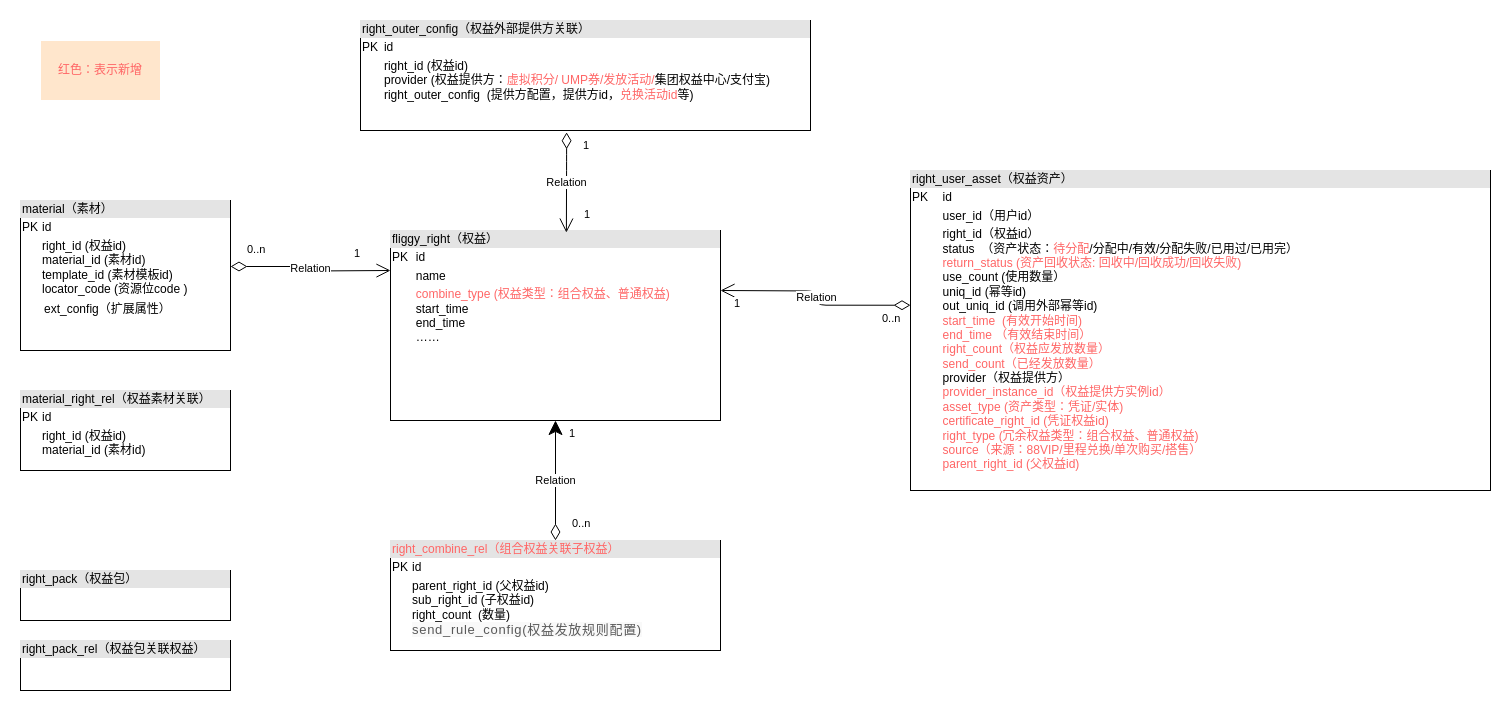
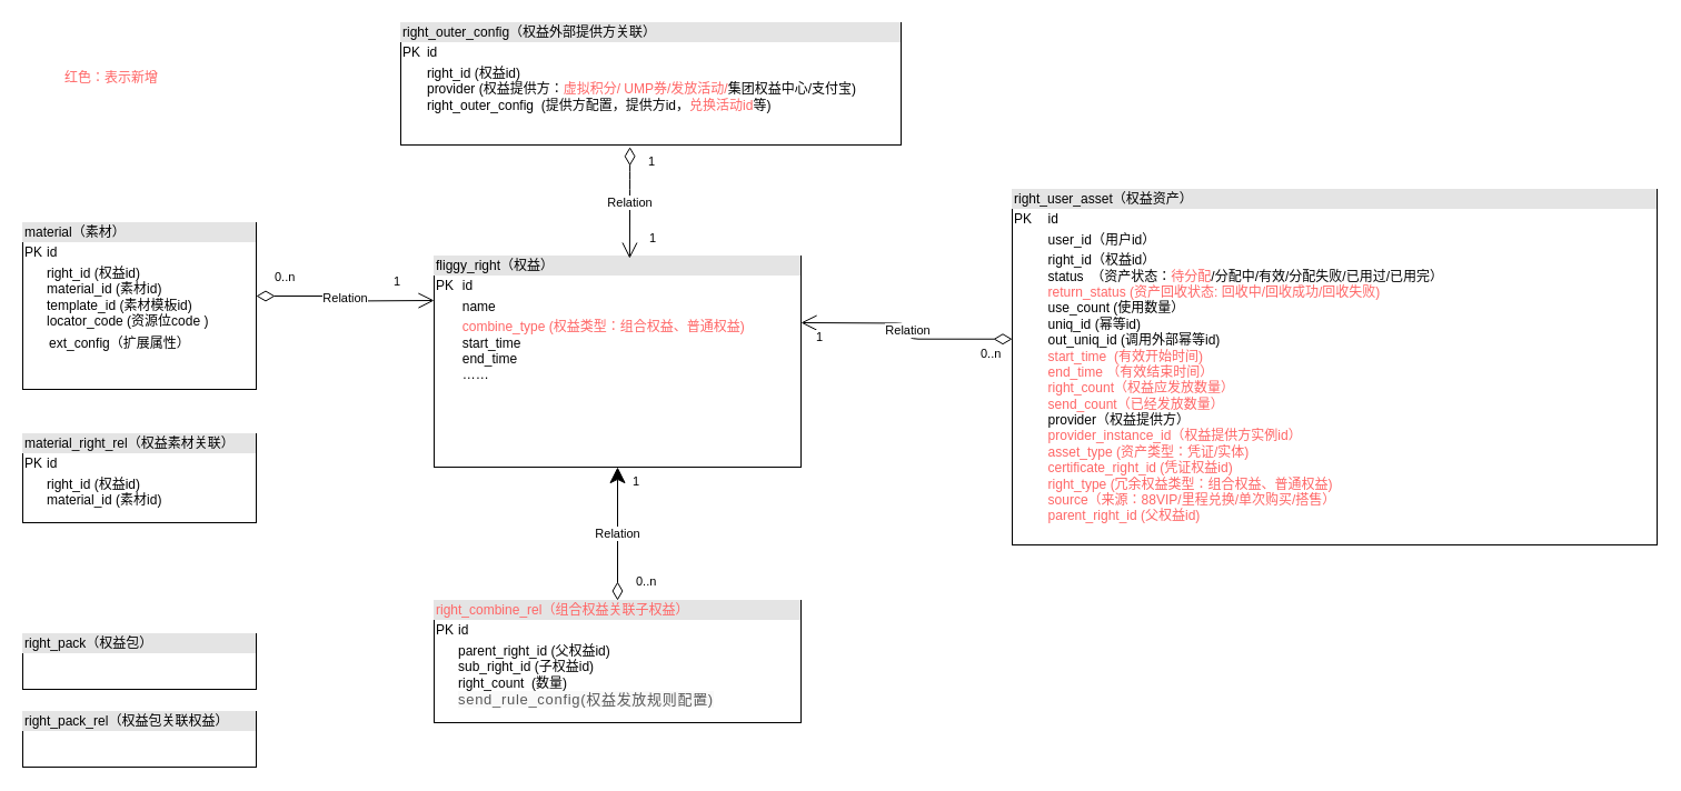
- <mxCell id="22" value="&lt;div style=&quot;text-align: left&quot;&gt;&lt;span&gt;&lt;font color=&quot;#ff6666&quot;&gt;红色：表示新增&lt;/font&gt;&lt;/span&gt;&lt;/div&gt;" style="rounded=0;whiteSpace=wrap;html=1;strokeColor=#FFFFFF;fillColor=#ffe6cc;" parent="1" vertex="1"><mxGeometry x="40" y="40" width="120" height="60" as="geometry" /></mxCell>
+ <mxCell id="22" value="&lt;div style=&quot;text-align: left&quot;&gt;&lt;span&gt;&lt;font color=&quot;#ff6666&quot;&gt;红色：表示新增&lt;/font&gt;&lt;/span&gt;&lt;/div&gt;" style="rounded=0;whiteSpace=wrap;html=1;strokeColor=#FFFFFF;fillColor=#FFFFFF;" parent="1" vertex="1"><mxGeometry x="40" y="40" width="120" height="60" as="geometry" /></mxCell>
